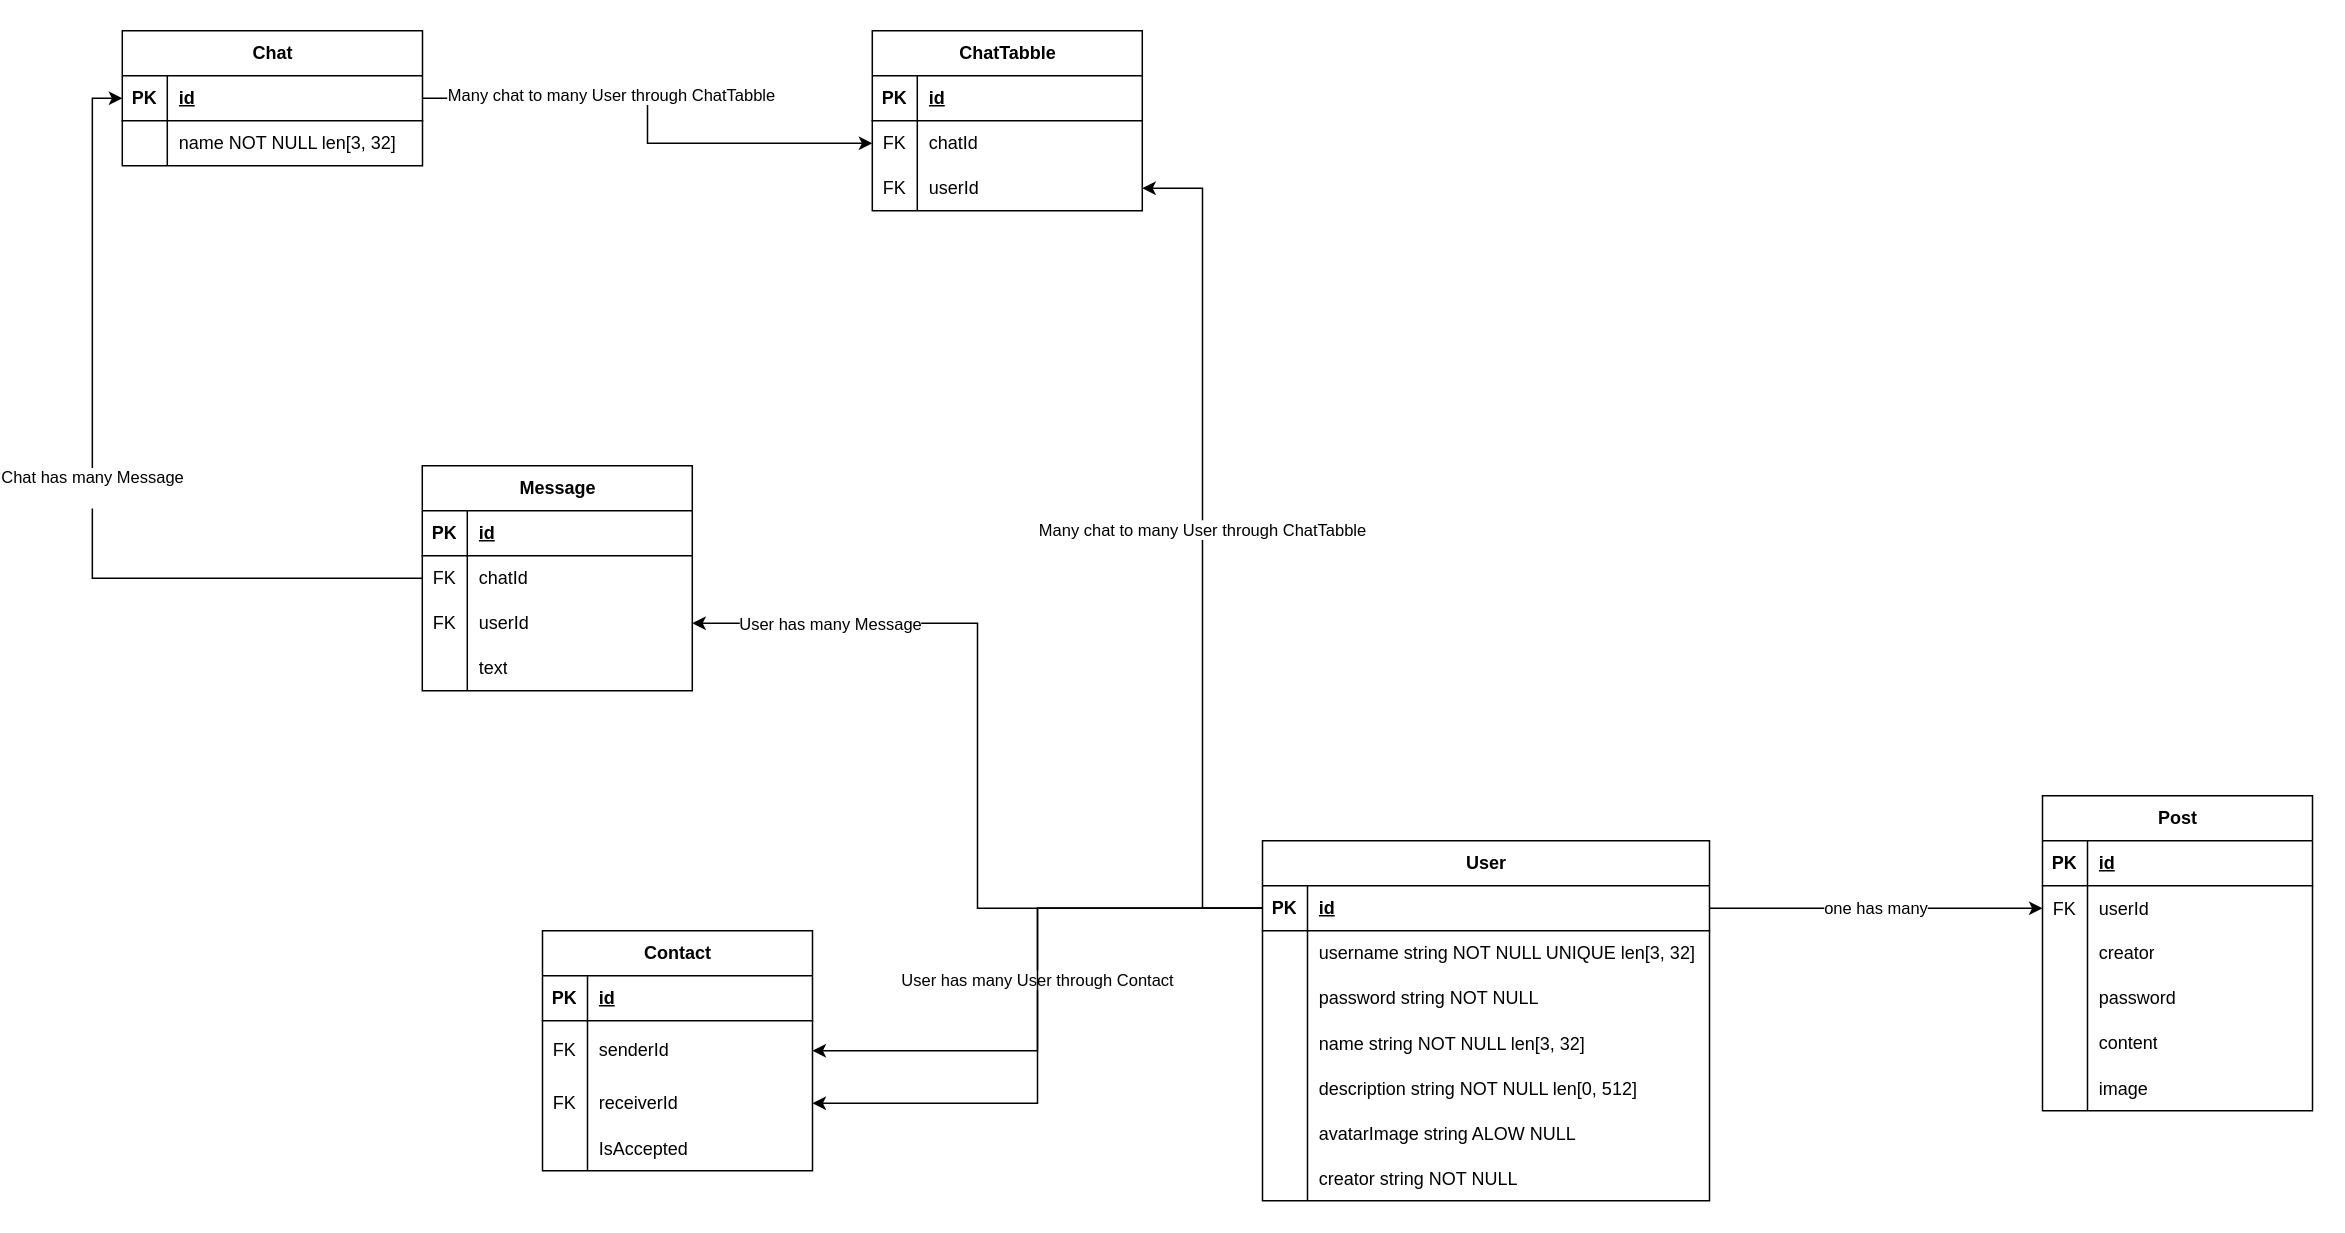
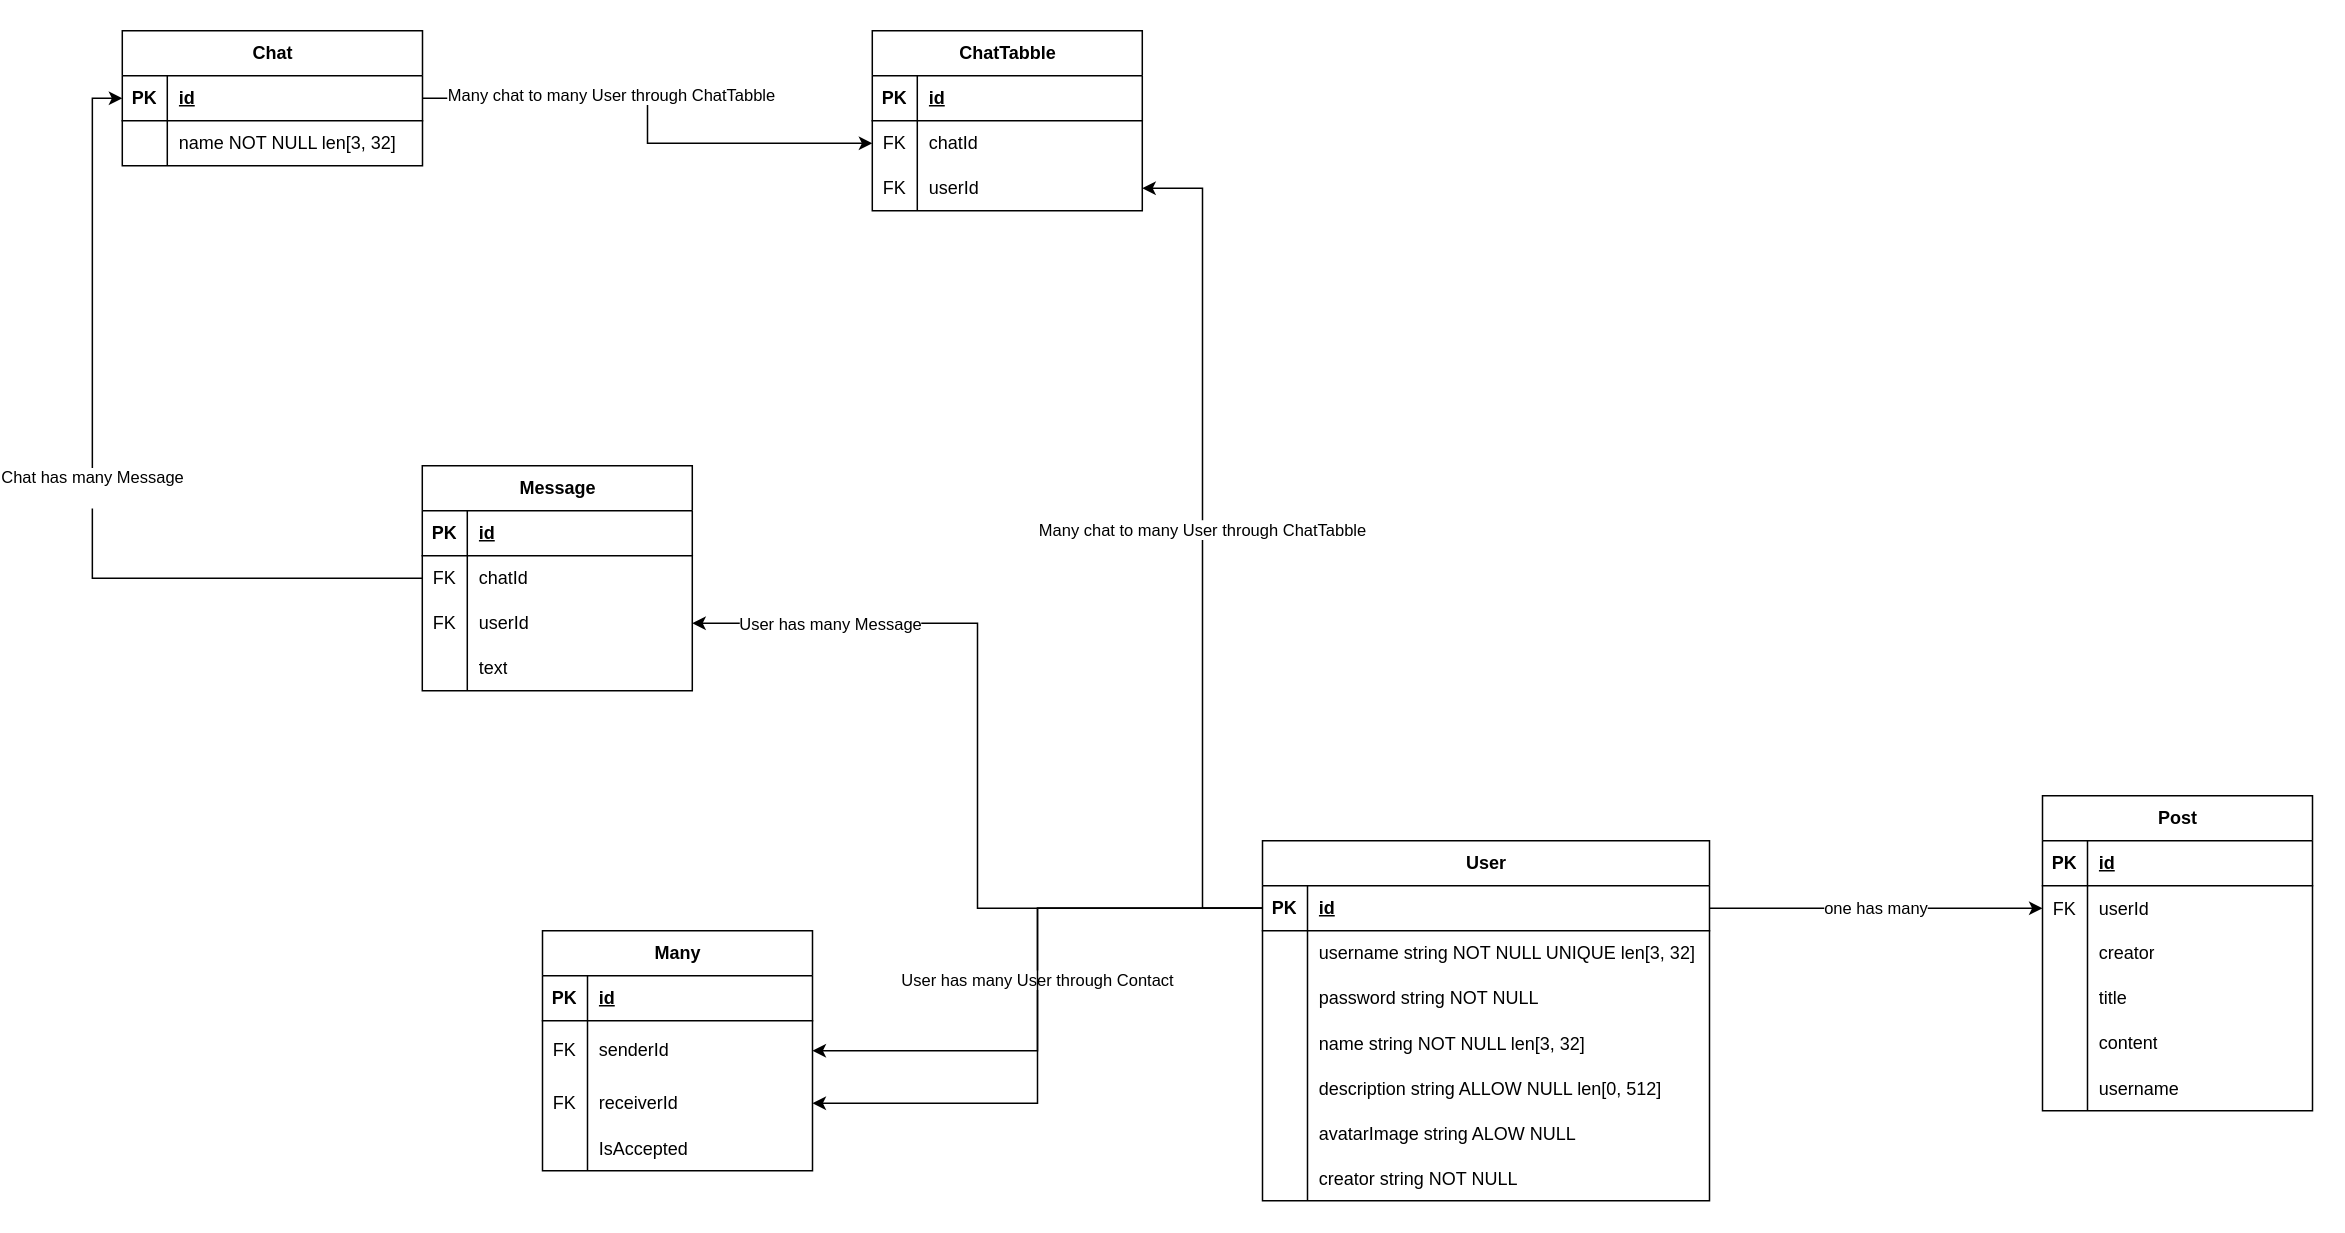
- <mxCell id="44" value="Contact" style="shape=table;startSize=30;container=1;collapsible=1;childLayout=tableLayout;fixedRows=1;rowLines=0;fontStyle=1;align=center;resizeLast=1;html=1;" vertex="1" parent="1"><mxGeometry x="301" y="620" width="180" height="160" as="geometry" /></mxCell>
+ <mxCell id="44" value="Many" style="shape=table;startSize=30;container=1;collapsible=1;childLayout=tableLayout;fixedRows=1;rowLines=0;fontStyle=1;align=center;resizeLast=1;html=1;" vertex="1" parent="1"><mxGeometry x="301" y="620" width="180" height="160" as="geometry" /></mxCell>
- <mxCell id="36" value="password" style="shape=partialRectangle;connectable=0;fillColor=none;top=0;left=0;bottom=0;right=0;align=left;spacingLeft=6;overflow=hidden;whiteSpace=wrap;html=1;" vertex="1" parent="34"><mxGeometry x="30" width="150" height="30" as="geometry"><mxRectangle width="150" height="30" as="alternateBounds" /></mxGeometry></mxCell>
+ <mxCell id="36" value="title" style="shape=partialRectangle;connectable=0;fillColor=none;top=0;left=0;bottom=0;right=0;align=left;spacingLeft=6;overflow=hidden;whiteSpace=wrap;html=1;" vertex="1" parent="34"><mxGeometry x="30" width="150" height="30" as="geometry"><mxRectangle width="150" height="30" as="alternateBounds" /></mxGeometry></mxCell>
- <mxCell id="17" value="description string NOT NULL len[0, 512]" style="shape=partialRectangle;connectable=0;fillColor=none;top=0;left=0;bottom=0;right=0;align=left;spacingLeft=6;overflow=hidden;" vertex="1" parent="15"><mxGeometry x="30" width="268" height="30" as="geometry"><mxRectangle width="268" height="30" as="alternateBounds" /></mxGeometry></mxCell>
+ <mxCell id="17" value="description string ALLOW NULL len[0, 512]" style="shape=partialRectangle;connectable=0;fillColor=none;top=0;left=0;bottom=0;right=0;align=left;spacingLeft=6;overflow=hidden;" vertex="1" parent="15"><mxGeometry x="30" width="268" height="30" as="geometry"><mxRectangle width="268" height="30" as="alternateBounds" /></mxGeometry></mxCell>
- <mxCell id="42" value="image" style="shape=partialRectangle;connectable=0;fillColor=none;top=0;left=0;bottom=0;right=0;align=left;spacingLeft=6;overflow=hidden;" vertex="1" parent="40"><mxGeometry x="30" width="150" height="30" as="geometry"><mxRectangle width="150" height="30" as="alternateBounds" /></mxGeometry></mxCell>
+ <mxCell id="42" value="username" style="shape=partialRectangle;connectable=0;fillColor=none;top=0;left=0;bottom=0;right=0;align=left;spacingLeft=6;overflow=hidden;" vertex="1" parent="40"><mxGeometry x="30" width="150" height="30" as="geometry"><mxRectangle width="150" height="30" as="alternateBounds" /></mxGeometry></mxCell>
